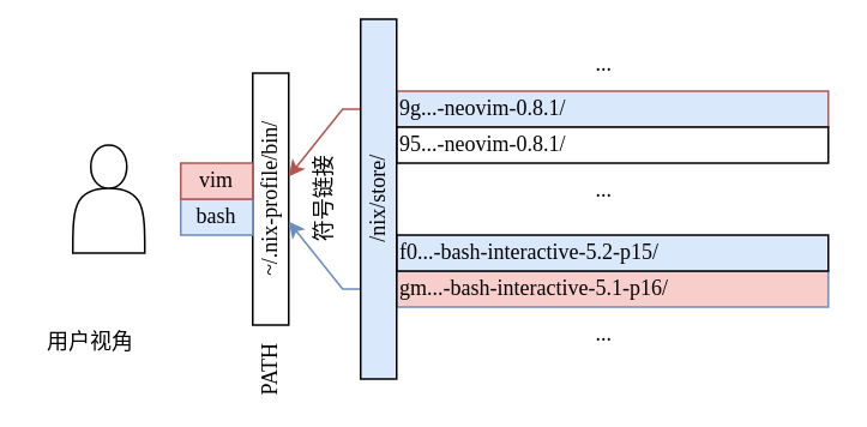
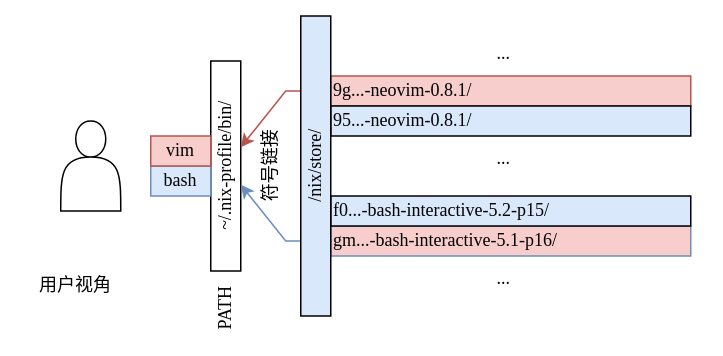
- <mxCell id="2" value="9g...-neovim-0.8.1/" style="rounded=0;whiteSpace=wrap;html=1;fontFamily=mono;align=left;rotation=0;fillColor=#dae8fc;strokeColor=#b85450;" vertex="1" parent="1"><mxGeometry x="220" y="50" width="240" height="20" as="geometry" /></mxCell>
+ <mxCell id="2" value="9g...-neovim-0.8.1/" style="rounded=0;whiteSpace=wrap;html=1;fontFamily=mono;align=left;rotation=0;fillColor=#f8cecc;strokeColor=#b85450;" vertex="1" parent="1"><mxGeometry x="220" y="50" width="240" height="20" as="geometry" /></mxCell>
- <mxCell id="5" value="95...-neovim-0.8.1/" style="rounded=0;whiteSpace=wrap;html=1;fontFamily=mono;align=left;rotation=0;" vertex="1" parent="1"><mxGeometry x="220" y="70" width="240" height="20" as="geometry" /></mxCell>
+ <mxCell id="5" value="95...-neovim-0.8.1/" style="rounded=0;whiteSpace=wrap;html=1;fontFamily=mono;align=left;rotation=0;fillColor=#dae8fc;" vertex="1" parent="1"><mxGeometry x="220" y="70" width="240" height="20" as="geometry" /></mxCell>
